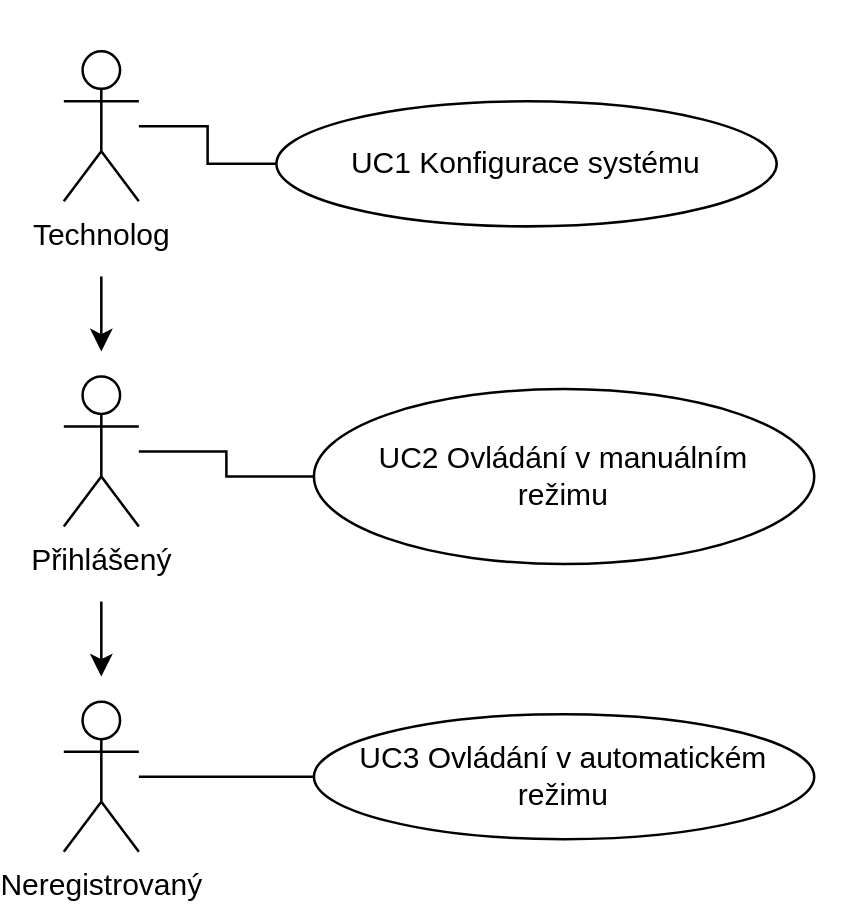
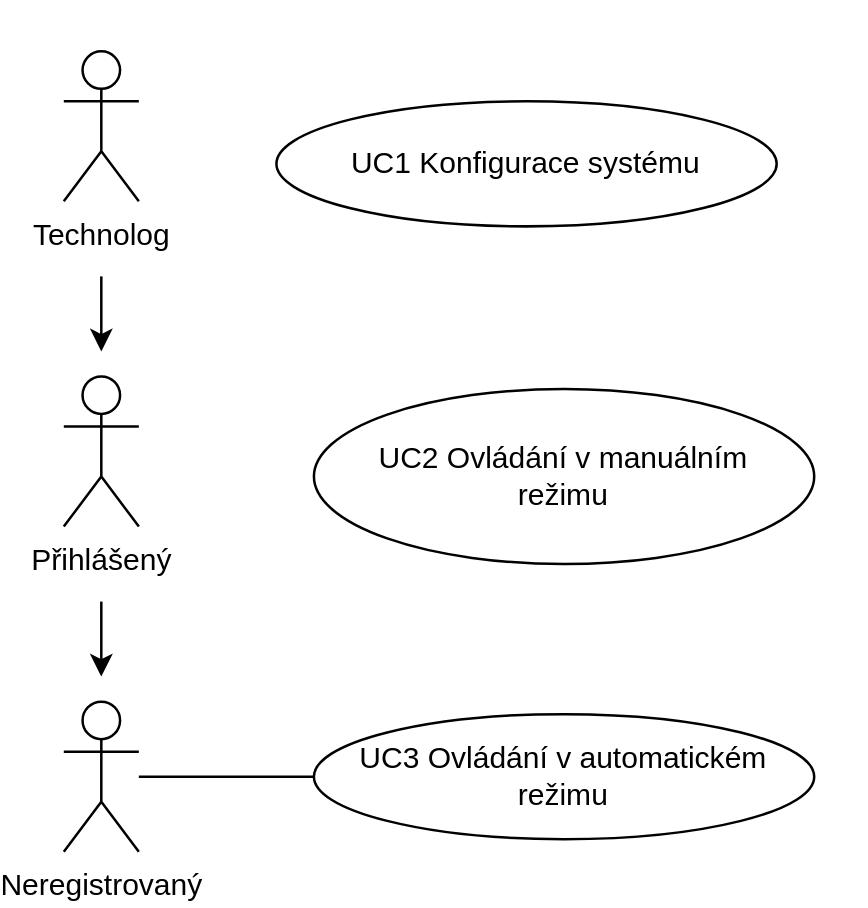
- <mxCell id="8" value="" style="edgeStyle=orthogonalEdgeStyle;rounded=0;orthogonalLoop=1;jettySize=auto;html=1;endArrow=none;endFill=0;" parent="1" source="9" target="12" edge="1"><mxGeometry relative="1" as="geometry" /></mxCell>
- <mxCell id="5" value="" style="edgeStyle=orthogonalEdgeStyle;rounded=0;orthogonalLoop=1;jettySize=auto;html=1;endArrow=none;endFill=0;" parent="1" source="6" target="10" edge="1"><mxGeometry relative="1" as="geometry" /></mxCell>
